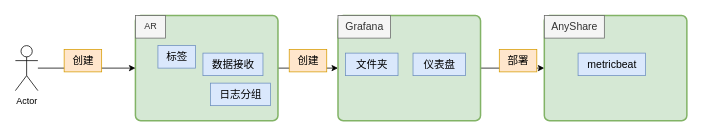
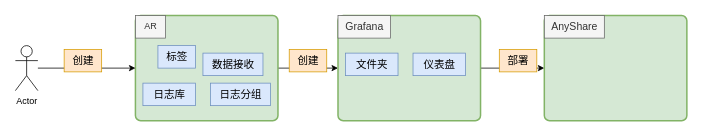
- <mxCell id="18" value="metricbeat" style="text;html=1;align=center;verticalAlign=middle;resizable=0;points=[];autosize=1;strokeColor=#6c8ebf;fillColor=#dae8fc;fontSize=14;" vertex="1" parent="1"><mxGeometry x="770" y="70" width="90" height="30" as="geometry" /></mxCell>
+ <mxCell id="9" value="日志库" style="text;html=1;align=center;verticalAlign=middle;resizable=0;points=[];autosize=1;strokeColor=#6c8ebf;fillColor=#dae8fc;fontSize=14;" vertex="1" parent="1"><mxGeometry x="190" y="110" width="70" height="30" as="geometry" /></mxCell>
